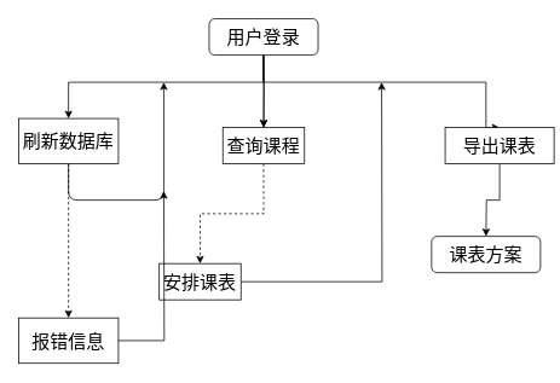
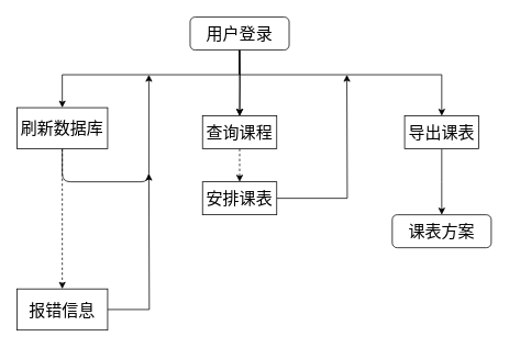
- <mxCell id="17" value="&lt;span style=&quot;font-size: 20px&quot;&gt;导出课表&lt;/span&gt;" style="rounded=0;whiteSpace=wrap;html=1;" vertex="1" parent="1"><mxGeometry x="490" y="140" width="120" height="40" as="geometry" /></mxCell>
+ <mxCell id="17" value="&lt;span style=&quot;font-size: 20px&quot;&gt;导出课表&lt;/span&gt;" style="rounded=0;whiteSpace=wrap;html=1;" vertex="1" parent="1"><mxGeometry x="490" y="140" width="90" height="40" as="geometry" /></mxCell>
- <mxCell id="13" value="&lt;span style=&quot;font-size: 20px&quot;&gt;安排课表&lt;/span&gt;" style="rounded=0;whiteSpace=wrap;html=1;" vertex="1" parent="1"><mxGeometry x="175" y="290" width="90" height="40" as="geometry" /></mxCell>
+ <mxCell id="13" value="&lt;span style=&quot;font-size: 20px&quot;&gt;安排课表&lt;/span&gt;" style="rounded=0;whiteSpace=wrap;html=1;" vertex="1" parent="1"><mxGeometry x="245" y="220" width="90" height="40" as="geometry" /></mxCell>
